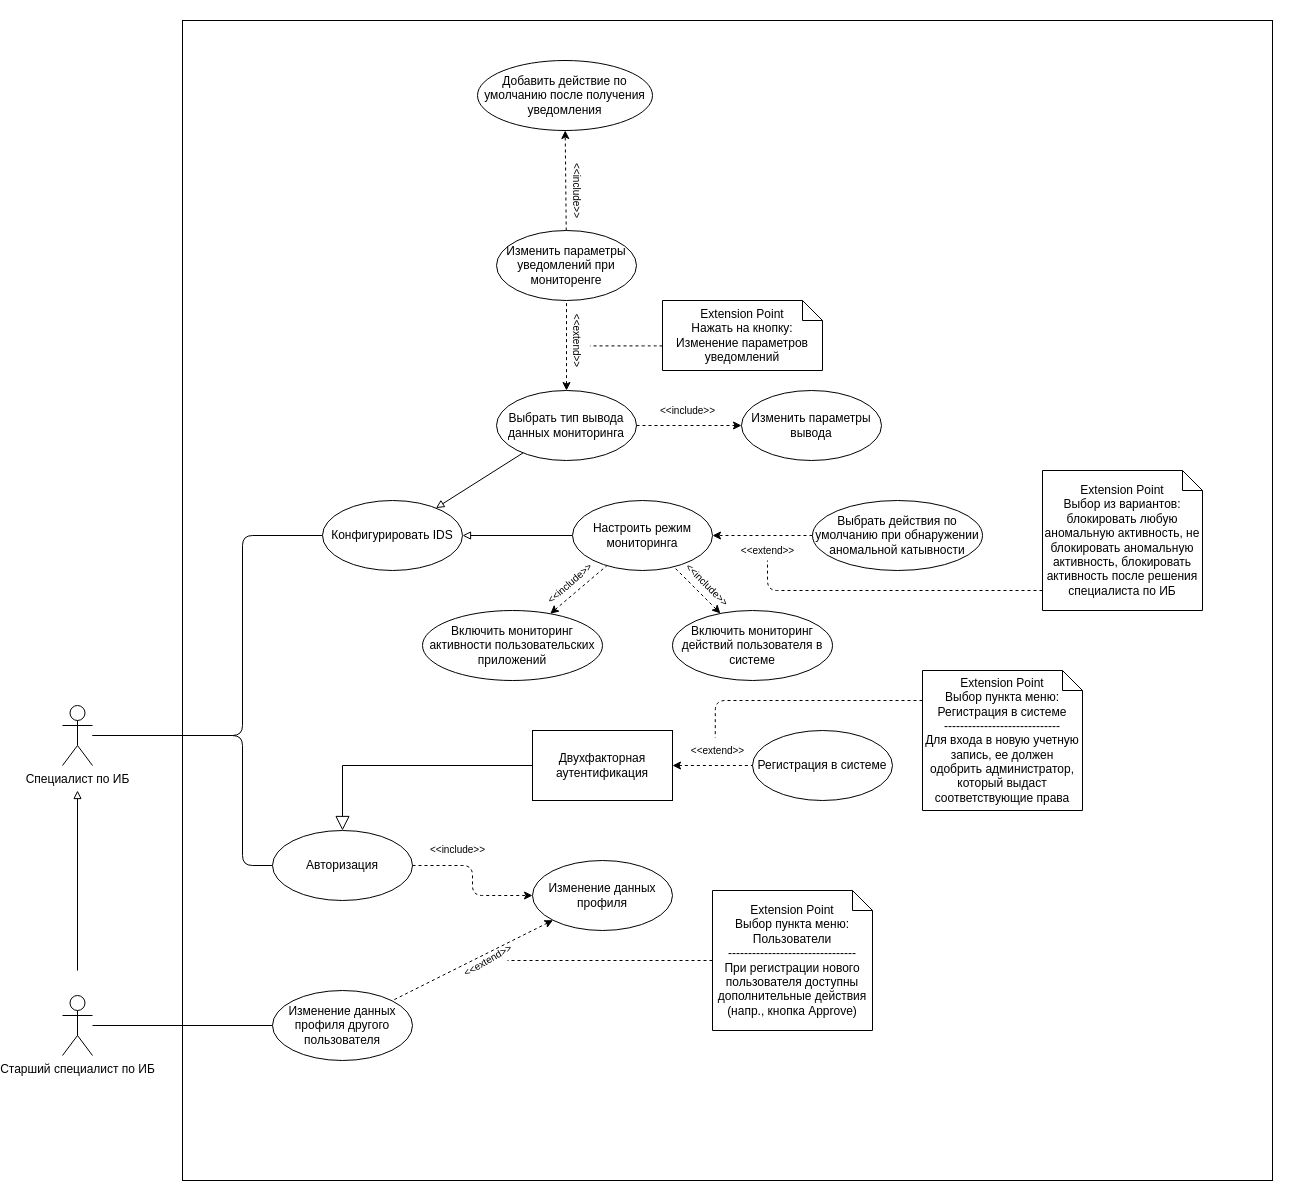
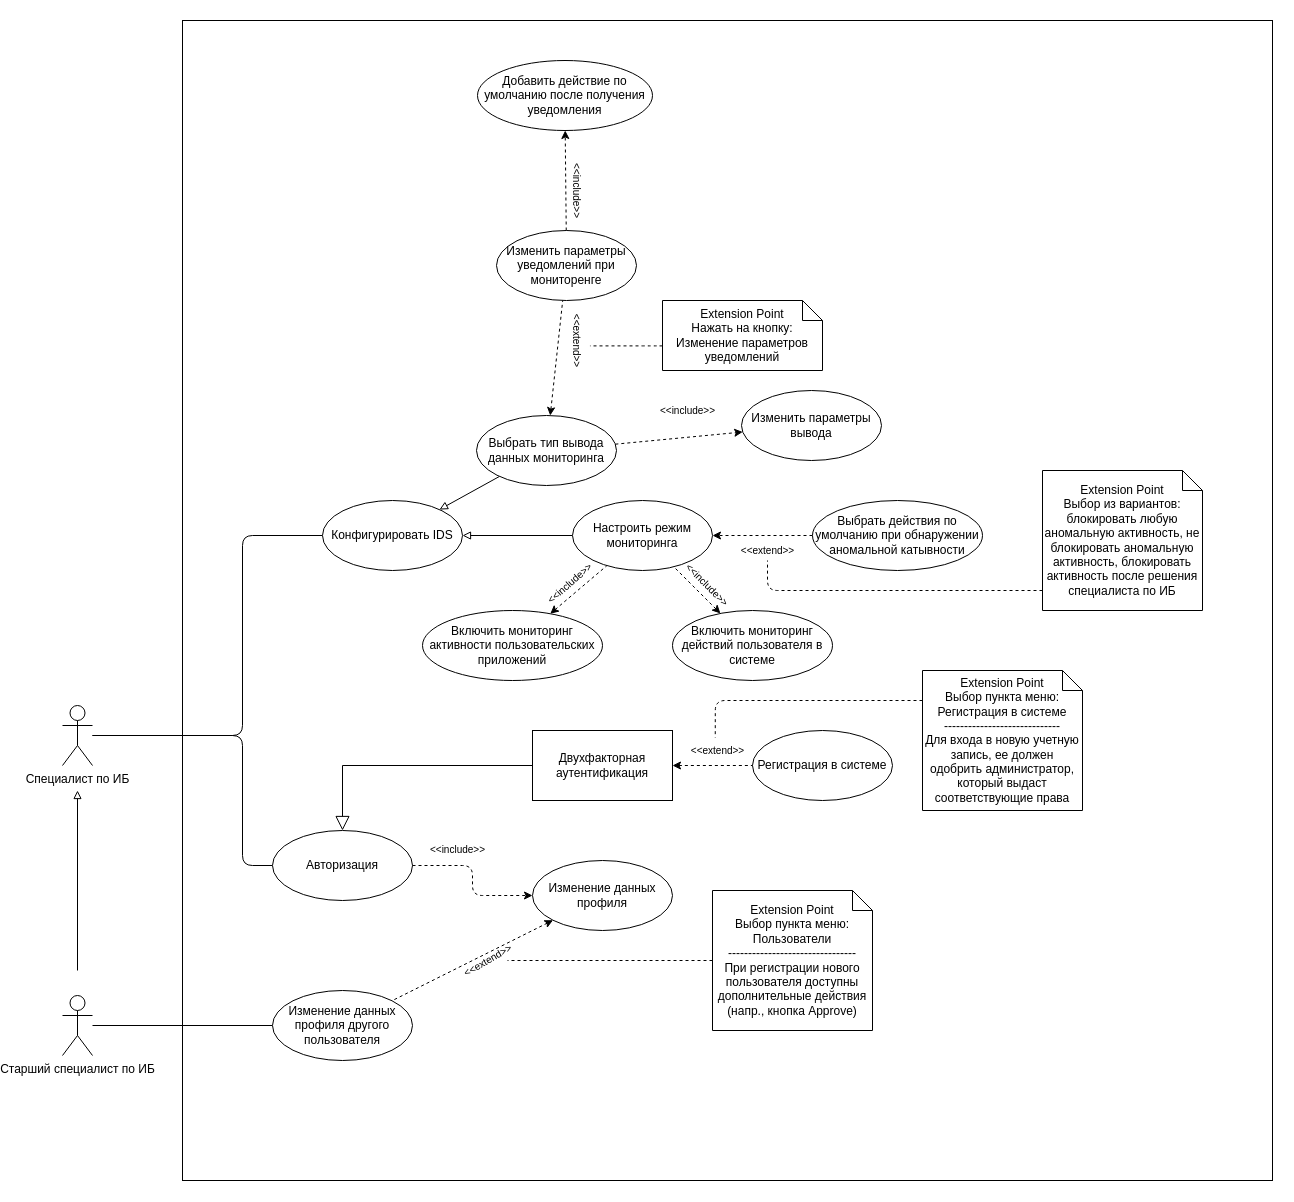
- <mxCell id="24" value="Выбрать тип вывода&lt;br&gt;данных мониторинга" style="ellipse;whiteSpace=wrap;html=1;" parent="9" vertex="1"><mxGeometry x="224" y="310" width="140" height="70" as="geometry" /></mxCell>
+ <mxCell id="24" value="Выбрать тип вывода&lt;br&gt;данных мониторинга" style="ellipse;whiteSpace=wrap;html=1;" parent="9" vertex="1"><mxGeometry x="204" y="335" width="140" height="70" as="geometry" /></mxCell>
